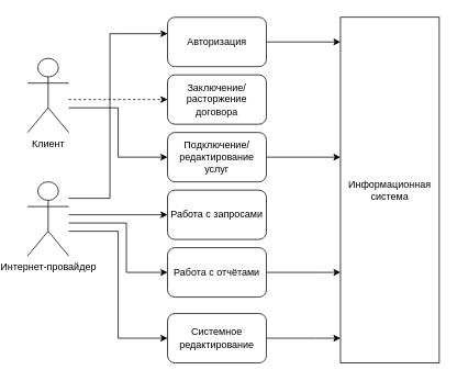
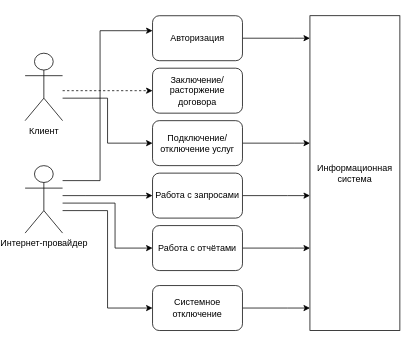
- <mxCell id="15" value="Подключение/редактирование услуг" style="rounded=1;whiteSpace=wrap;html=1;" vertex="1" parent="1"><mxGeometry x="190" y="160" width="120" height="60" as="geometry" /></mxCell>
+ <mxCell id="15" value="Подключение/отключение услуг" style="rounded=1;whiteSpace=wrap;html=1;" vertex="1" parent="1"><mxGeometry x="190" y="160" width="120" height="60" as="geometry" /></mxCell>
+ <mxCell id="16" value="" style="edgeStyle=orthogonalEdgeStyle;rounded=0;orthogonalLoop=1;jettySize=auto;html=1;" edge="1" parent="1" source="17" target="7"><mxGeometry relative="1" as="geometry"><Array as="points"><mxPoint x="370" y="260" /><mxPoint x="370" y="260" /></Array></mxGeometry></mxCell>
- <mxCell id="19" value="Системное редактирование" style="rounded=1;whiteSpace=wrap;html=1;" vertex="1" parent="1"><mxGeometry x="190" y="380" width="120" height="60" as="geometry" /></mxCell>
+ <mxCell id="19" value="Системное отключение" style="rounded=1;whiteSpace=wrap;html=1;" vertex="1" parent="1"><mxGeometry x="190" y="380" width="120" height="60" as="geometry" /></mxCell>
